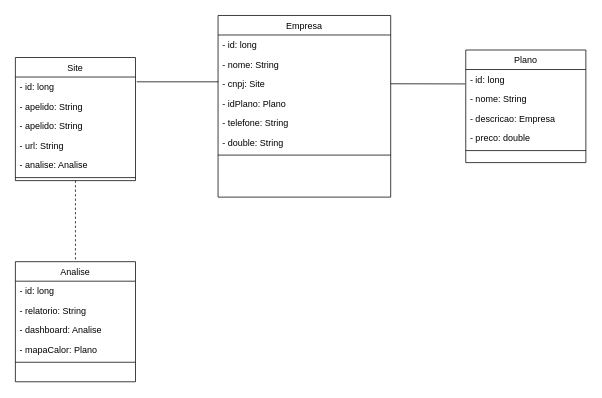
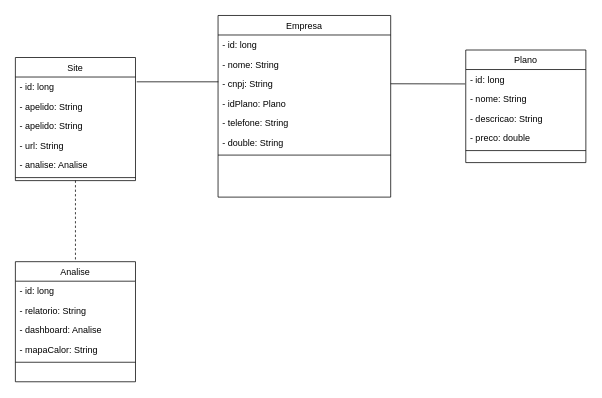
- <mxCell id="5" value="- cnpj: Site" style="text;align=left;verticalAlign=top;spacingLeft=4;spacingRight=4;overflow=hidden;rotatable=0;points=[[0,0.5],[1,0.5]];portConstraint=eastwest;rounded=0;shadow=0;html=0;" parent="2" vertex="1"><mxGeometry y="78" width="230" height="26" as="geometry" /></mxCell>
+ <mxCell id="5" value="- cnpj: String" style="text;align=left;verticalAlign=top;spacingLeft=4;spacingRight=4;overflow=hidden;rotatable=0;points=[[0,0.5],[1,0.5]];portConstraint=eastwest;rounded=0;shadow=0;html=0;" parent="2" vertex="1"><mxGeometry y="78" width="230" height="26" as="geometry" /></mxCell>
- <mxCell id="20" value="- descricao: Empresa" style="text;align=left;verticalAlign=top;spacingLeft=4;spacingRight=4;overflow=hidden;rotatable=0;points=[[0,0.5],[1,0.5]];portConstraint=eastwest;rounded=0;shadow=0;html=0;" parent="17" vertex="1"><mxGeometry y="78" width="160" height="26" as="geometry" /></mxCell>
+ <mxCell id="20" value="- descricao: String" style="text;align=left;verticalAlign=top;spacingLeft=4;spacingRight=4;overflow=hidden;rotatable=0;points=[[0,0.5],[1,0.5]];portConstraint=eastwest;rounded=0;shadow=0;html=0;" parent="17" vertex="1"><mxGeometry y="78" width="160" height="26" as="geometry" /></mxCell>
- <mxCell id="27" value="- mapaCalor: Plano" style="text;align=left;verticalAlign=top;spacingLeft=4;spacingRight=4;overflow=hidden;rotatable=0;points=[[0,0.5],[1,0.5]];portConstraint=eastwest;rounded=0;shadow=0;html=0;" parent="23" vertex="1"><mxGeometry y="104" width="160" height="26" as="geometry" /></mxCell>
+ <mxCell id="27" value="- mapaCalor: String" style="text;align=left;verticalAlign=top;spacingLeft=4;spacingRight=4;overflow=hidden;rotatable=0;points=[[0,0.5],[1,0.5]];portConstraint=eastwest;rounded=0;shadow=0;html=0;" parent="23" vertex="1"><mxGeometry y="104" width="160" height="26" as="geometry" /></mxCell>
